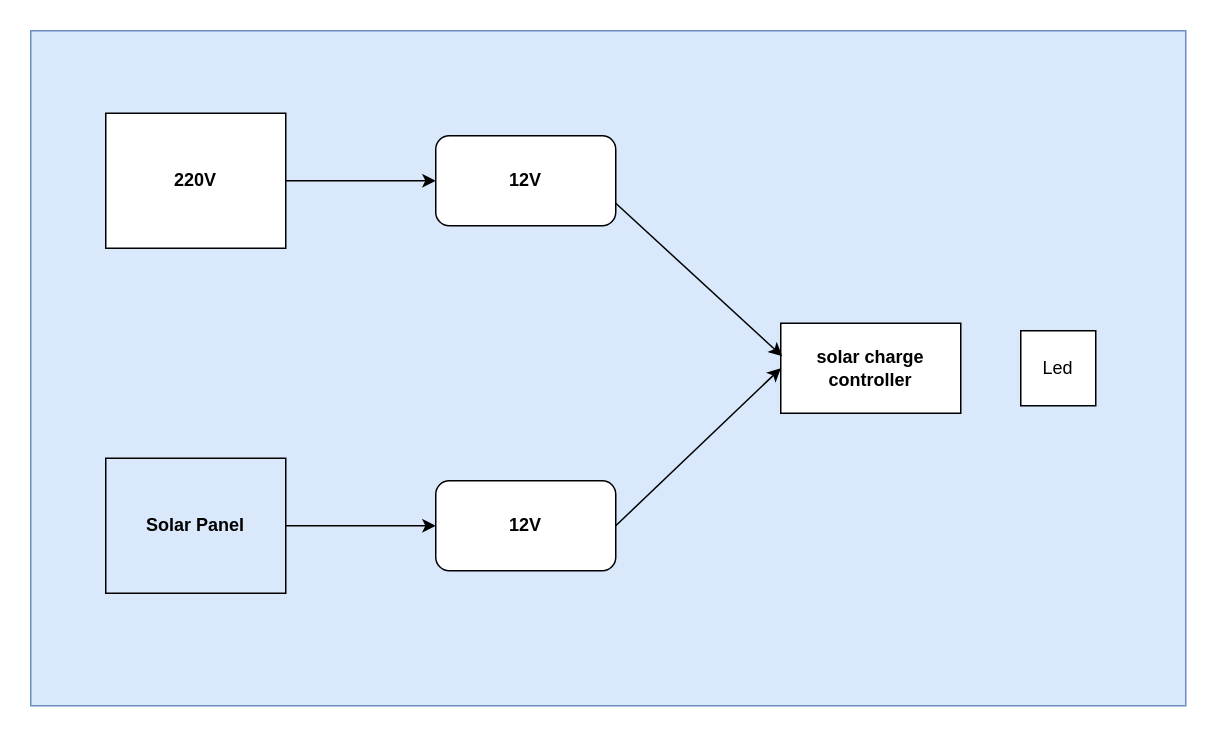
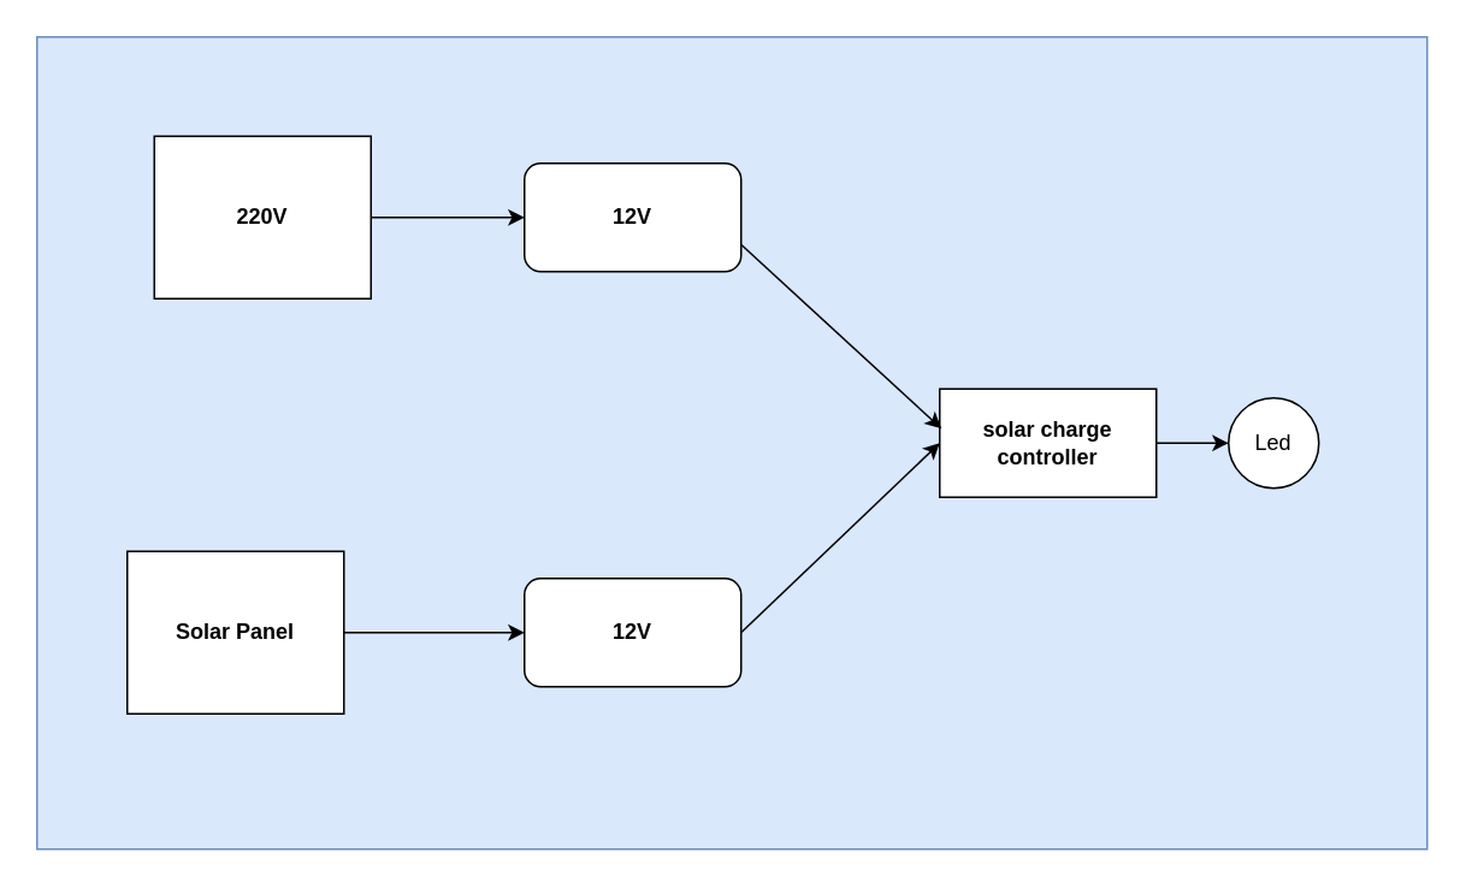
- <mxCell id="3" value="&lt;b&gt;220V&lt;/b&gt;" style="rounded=0;whiteSpace=wrap;html=1;" vertex="1" parent="1"><mxGeometry x="70" y="75" width="120" height="90" as="geometry" /></mxCell>
+ <mxCell id="3" value="&lt;b&gt;220V&lt;/b&gt;" style="rounded=0;whiteSpace=wrap;html=1;" vertex="1" parent="1"><mxGeometry x="85" y="75" width="120" height="90" as="geometry" /></mxCell>
+ <mxCell id="13" value="" style="endArrow=classic;html=1;exitX=1;exitY=0.5;exitDx=0;exitDy=0;" edge="1" parent="1" source="9" target="12"><mxGeometry width="50" height="50" relative="1" as="geometry"><mxPoint x="840" y="335" as="sourcePoint" /><mxPoint x="890" y="285" as="targetPoint" /></mxGeometry></mxCell>
- <mxCell id="12" value="Led" style="whiteSpace=wrap;html=1;aspect=fixed;rounded=0;" vertex="1" parent="1"><mxGeometry x="680" y="220" width="50" height="50" as="geometry" /></mxCell>
+ <mxCell id="12" value="Led" style="ellipse;whiteSpace=wrap;html=1;aspect=fixed;" vertex="1" parent="1"><mxGeometry x="680" y="220" width="50" height="50" as="geometry" /></mxCell>
- <mxCell id="7" value="&lt;b&gt;Solar Panel&lt;/b&gt;" style="rounded=0;whiteSpace=wrap;html=1;fillColor=#dae8fc;" vertex="1" parent="1"><mxGeometry x="70" y="305" width="120" height="90" as="geometry" /></mxCell>
+ <mxCell id="7" value="&lt;b&gt;Solar Panel&lt;/b&gt;" style="rounded=0;whiteSpace=wrap;html=1;" vertex="1" parent="1"><mxGeometry x="70" y="305" width="120" height="90" as="geometry" /></mxCell>
